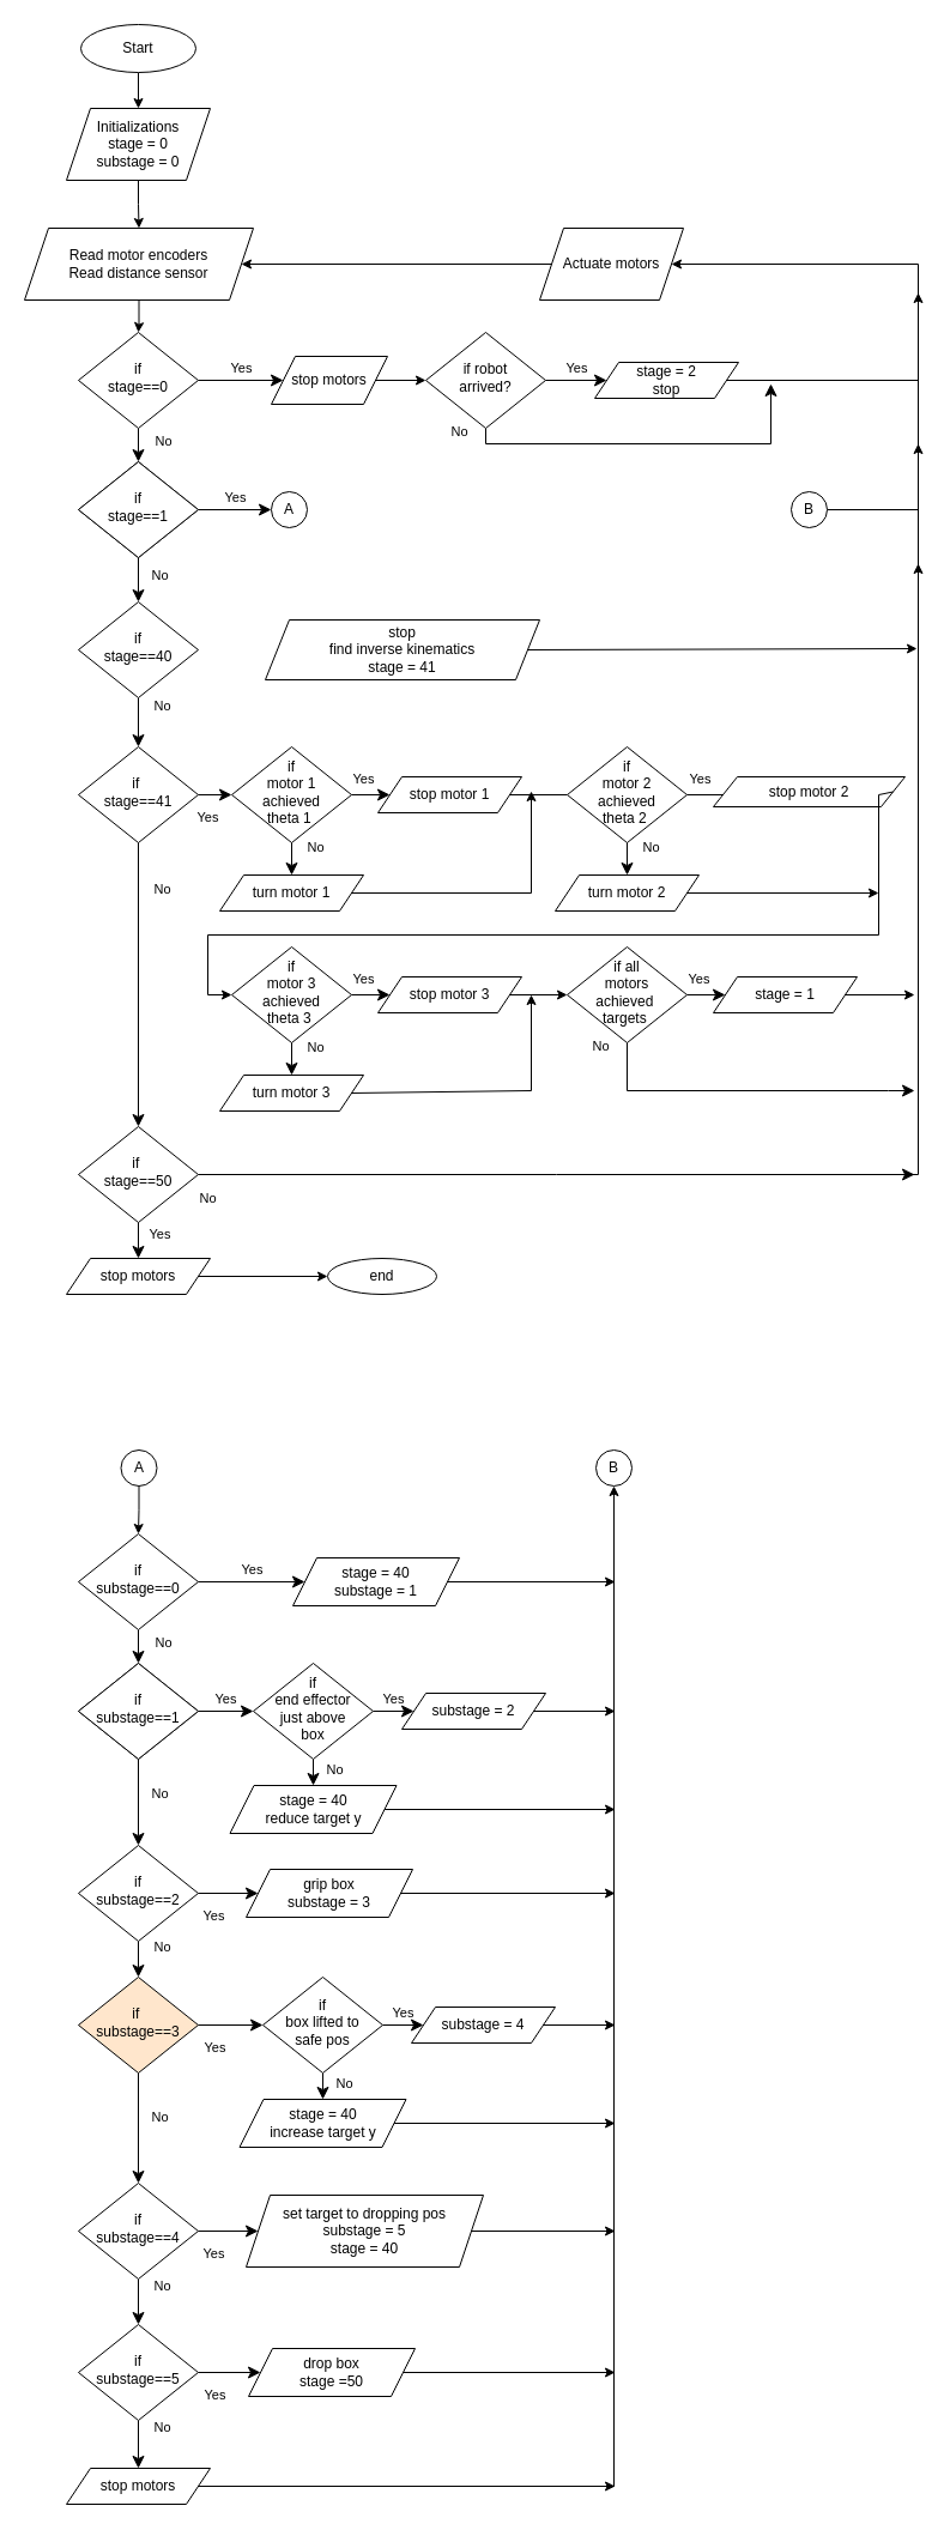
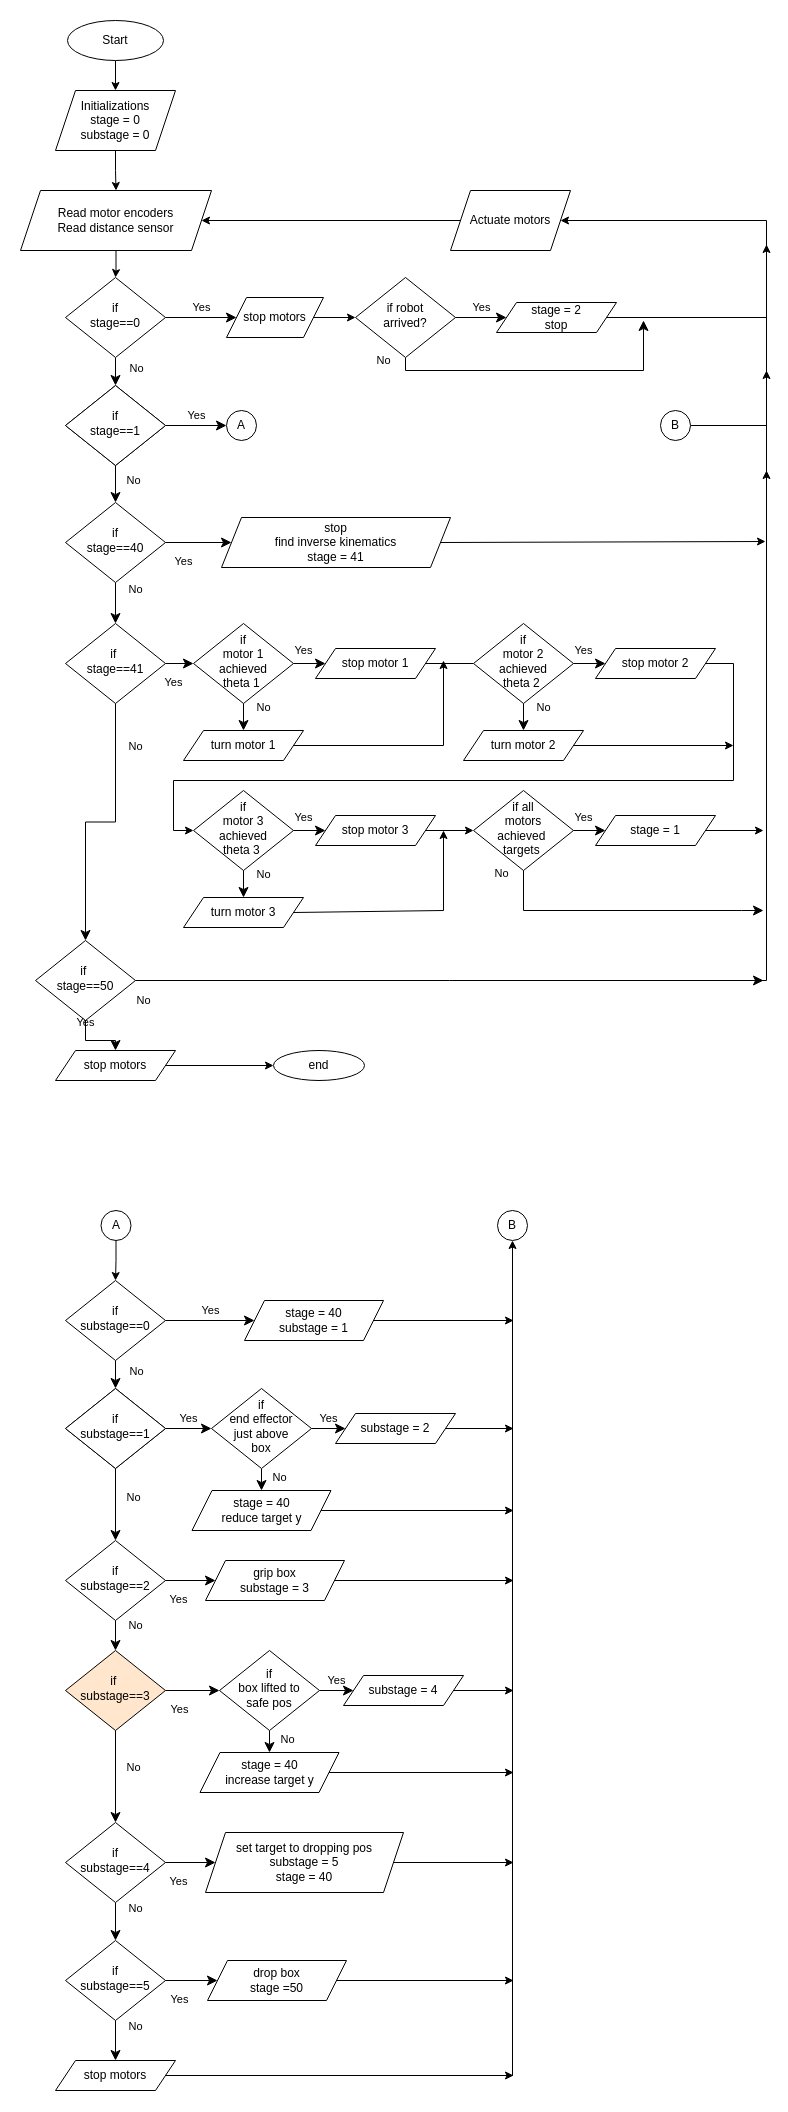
+ <mxCell id="24" value="Yes" style="edgeStyle=orthogonalEdgeStyle;rounded=0;html=1;jettySize=auto;orthogonalLoop=1;fontSize=11;endArrow=classic;endFill=1;endSize=8;strokeWidth=1;shadow=0;labelBackgroundColor=none;strokeColor=default;entryX=0;entryY=0.5;entryDx=0;entryDy=0;exitX=1;exitY=0.5;exitDx=0;exitDy=0;" parent="1" source="23" target="28" edge="1"><mxGeometry x="-0.463" y="-19" relative="1" as="geometry"><mxPoint as="offset" /><mxPoint x="206" y="542" as="targetPoint" /><mxPoint x="165" y="538" as="sourcePoint" /></mxGeometry></mxCell>
- <mxCell id="49" value="stop motor 2" style="shape=parallelogram;perimeter=parallelogramPerimeter;whiteSpace=wrap;html=1;fixedSize=1;" vertex="1" parent="1"><mxGeometry x="595" y="648" width="160" height="25" as="geometry" /></mxCell>
+ <mxCell id="49" value="stop motor 2" style="shape=parallelogram;perimeter=parallelogramPerimeter;whiteSpace=wrap;html=1;fixedSize=1;" vertex="1" parent="1"><mxGeometry x="595" y="648" width="120" height="30" as="geometry" /></mxCell>
- <mxCell id="66" value="if&amp;nbsp;&lt;br&gt;stage==50" style="rhombus;whiteSpace=wrap;html=1;shadow=0;fontFamily=Helvetica;fontSize=12;align=center;strokeWidth=1;spacing=6;spacingTop=-4;" vertex="1" parent="1"><mxGeometry x="65" y="940" width="100" height="80" as="geometry" /></mxCell>
+ <mxCell id="66" value="if&amp;nbsp;&lt;br&gt;stage==50" style="rhombus;whiteSpace=wrap;html=1;shadow=0;fontFamily=Helvetica;fontSize=12;align=center;strokeWidth=1;spacing=6;spacingTop=-4;" vertex="1" parent="1"><mxGeometry x="35" y="940" width="100" height="80" as="geometry" /></mxCell>
